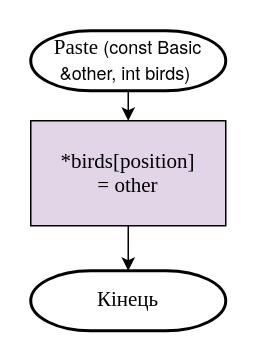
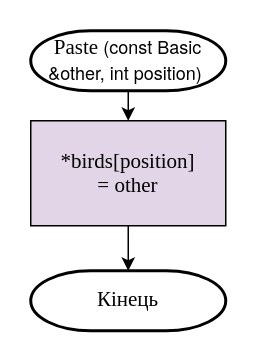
- <mxCell id="5" value="&lt;font style=&quot;font-size: 14px&quot; face=&quot;Times New Roman&quot;&gt;Paste&amp;nbsp;&lt;/font&gt;&lt;span style=&quot;font-family: &amp;#34;helvetica neue&amp;#34;&quot;&gt;(const Basic &amp;amp;other, int birds)&lt;/span&gt;&lt;span style=&quot;font-family: &amp;#34;helvetica neue&amp;#34;&quot;&gt;&amp;nbsp;&lt;/span&gt;" style="strokeWidth=2;html=1;shape=mxgraph.flowchart.terminator;whiteSpace=wrap;" vertex="1" parent="1"><mxGeometry x="20" y="20" width="130" height="40" as="geometry" /></mxCell>
+ <mxCell id="5" value="&lt;font style=&quot;font-size: 14px&quot; face=&quot;Times New Roman&quot;&gt;Paste&amp;nbsp;&lt;/font&gt;&lt;span style=&quot;font-family: &amp;#34;helvetica neue&amp;#34;&quot;&gt;(const Basic &amp;amp;other, int position)&lt;/span&gt;&lt;span style=&quot;font-family: &amp;#34;helvetica neue&amp;#34;&quot;&gt;&amp;nbsp;&lt;/span&gt;" style="strokeWidth=2;html=1;shape=mxgraph.flowchart.terminator;whiteSpace=wrap;" vertex="1" parent="1"><mxGeometry x="20" y="20" width="130" height="40" as="geometry" /></mxCell>
